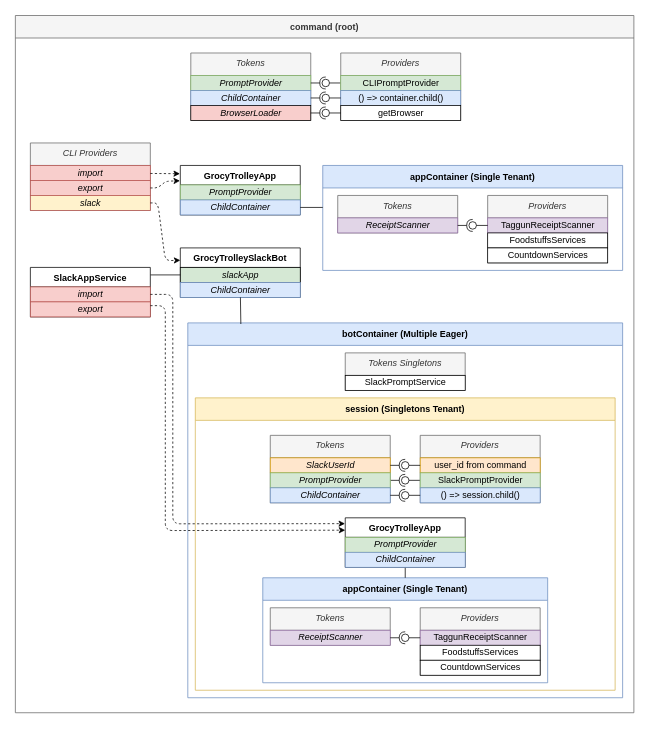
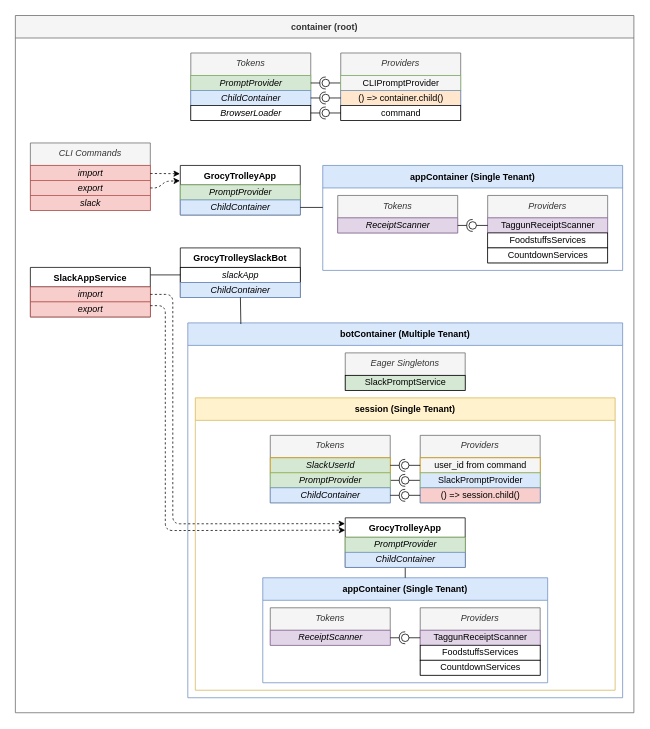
- <mxCell id="2" value="command (root)" style="swimlane;fontSize=12;movable=1;resizable=1;rotatable=1;deletable=1;editable=1;connectable=1;startSize=30;fillColor=#f5f5f5;strokeColor=#666666;fontColor=#333333;" parent="1" vertex="1"><mxGeometry width="825" height="930" as="geometry" x="20" y="20" /></mxCell>
+ <mxCell id="2" value="container (root)" style="swimlane;fontSize=12;movable=1;resizable=1;rotatable=1;deletable=1;editable=1;connectable=1;startSize=30;fillColor=#f5f5f5;strokeColor=#666666;fontColor=#333333;" parent="1" vertex="1"><mxGeometry width="825" height="930" as="geometry" x="20" y="20" /></mxCell>
- <mxCell id="47" value="&lt;span style=&quot;text-align: left&quot;&gt;CLIPromptProvider&lt;/span&gt;" style="html=1;fontSize=12;fillColor=#d5e8d4;strokeColor=#82b366;" vertex="1" parent="46"><mxGeometry y="30" width="160" height="20" as="geometry" /></mxCell>
+ <mxCell id="47" value="&lt;span style=&quot;text-align: left&quot;&gt;CLIPromptProvider&lt;/span&gt;" style="html=1;fontSize=12;fillColor=#f5f5f5;strokeColor=#82b366;" vertex="1" parent="46"><mxGeometry y="30" width="160" height="20" as="geometry" /></mxCell>
- <mxCell id="48" value="&lt;span style=&quot;text-align: left&quot;&gt;() =&amp;gt; container.child()&lt;/span&gt;" style="html=1;fontSize=12;fillColor=#dae8fc;strokeColor=#6c8ebf;" vertex="1" parent="46"><mxGeometry y="50" width="160" height="20" as="geometry" /></mxCell>
+ <mxCell id="48" value="&lt;span style=&quot;text-align: left&quot;&gt;() =&amp;gt; container.child()&lt;/span&gt;" style="html=1;fontSize=12;fillColor=#ffe6cc;strokeColor=#6c8ebf;" vertex="1" parent="46"><mxGeometry y="50" width="160" height="20" as="geometry" /></mxCell>
- <mxCell id="41" value="&lt;span style=&quot;font-style: italic ; text-align: left&quot;&gt;BrowserLoader&lt;/span&gt;" style="html=1;fontSize=12;fillColor=#f8cecc;" vertex="1" parent="38"><mxGeometry y="70" width="160" height="20" as="geometry" /></mxCell>
+ <mxCell id="41" value="&lt;span style=&quot;font-style: italic ; text-align: left&quot;&gt;BrowserLoader&lt;/span&gt;" style="html=1;fontSize=12;" vertex="1" parent="38"><mxGeometry y="70" width="160" height="20" as="geometry" /></mxCell>
- <mxCell id="49" value="&lt;span style=&quot;text-align: left&quot;&gt;getBrowser&lt;/span&gt;" style="html=1;fontSize=12;" vertex="1" parent="46"><mxGeometry y="70" width="160" height="20" as="geometry" /></mxCell>
+ <mxCell id="49" value="&lt;span style=&quot;text-align: left&quot;&gt;command&lt;/span&gt;" style="html=1;fontSize=12;" vertex="1" parent="46"><mxGeometry y="70" width="160" height="20" as="geometry" /></mxCell>
- <mxCell id="61" value="CLI Providers" style="swimlane;fontStyle=2;align=center;verticalAlign=top;childLayout=stackLayout;horizontal=1;startSize=30;horizontalStack=0;resizeParent=1;resizeParentMax=0;resizeLast=0;collapsible=1;marginBottom=0;fontSize=12;movable=1;resizable=1;rotatable=1;deletable=1;editable=1;connectable=1;fillColor=#f5f5f5;strokeColor=#666666;fontColor=#333333;" vertex="1" parent="2"><mxGeometry x="20" y="170" width="160" height="90" as="geometry" /></mxCell>
+ <mxCell id="61" value="CLI Commands" style="swimlane;fontStyle=2;align=center;verticalAlign=top;childLayout=stackLayout;horizontal=1;startSize=30;horizontalStack=0;resizeParent=1;resizeParentMax=0;resizeLast=0;collapsible=1;marginBottom=0;fontSize=12;movable=1;resizable=1;rotatable=1;deletable=1;editable=1;connectable=1;fillColor=#f5f5f5;strokeColor=#666666;fontColor=#333333;" vertex="1" parent="2"><mxGeometry x="20" y="170" width="160" height="90" as="geometry" /></mxCell>
- <mxCell id="64" value="&lt;div style=&quot;text-align: left&quot;&gt;&lt;span&gt;&lt;i&gt;slack&lt;/i&gt;&lt;/span&gt;&lt;/div&gt;" style="html=1;fontSize=12;fillColor=#fff2cc;strokeColor=#b85450;" vertex="1" parent="61"><mxGeometry y="70" width="160" height="20" as="geometry" /></mxCell>
+ <mxCell id="64" value="&lt;div style=&quot;text-align: left&quot;&gt;&lt;span&gt;&lt;i&gt;slack&lt;/i&gt;&lt;/span&gt;&lt;/div&gt;" style="html=1;fontSize=12;fillColor=#f8cecc;strokeColor=#b85450;" vertex="1" parent="61"><mxGeometry y="70" width="160" height="20" as="geometry" /></mxCell>
- <mxCell id="70" style="edgeStyle=none;html=1;entryX=0;entryY=0.25;entryDx=0;entryDy=0;fontSize=12;exitX=1;exitY=0.5;exitDx=0;exitDy=0;dashed=1;" edge="1" parent="2" source="64" target="65"><mxGeometry relative="1" as="geometry"><Array as="points"><mxPoint x="190" y="250" /><mxPoint x="200" y="327" /></Array></mxGeometry></mxCell>
- <mxCell id="66" value="&lt;div style=&quot;text-align: left&quot;&gt;&lt;span&gt;&lt;i&gt;slackApp&lt;/i&gt;&lt;/span&gt;&lt;/div&gt;" style="html=1;fontSize=12;fillColor=#d5e8d4;" vertex="1" parent="65"><mxGeometry y="26" width="160" height="20" as="geometry" /></mxCell>
+ <mxCell id="66" value="&lt;div style=&quot;text-align: left&quot;&gt;&lt;span&gt;&lt;i&gt;slackApp&lt;/i&gt;&lt;/span&gt;&lt;/div&gt;" style="html=1;fontSize=12;" vertex="1" parent="65"><mxGeometry y="26" width="160" height="20" as="geometry" /></mxCell>
- <mxCell id="3" value="botContainer (Multiple Eager)" style="swimlane;fontSize=12;startSize=30;movable=1;resizable=1;rotatable=1;deletable=1;editable=1;connectable=1;fillColor=#dae8fc;strokeColor=#6c8ebf;" parent="2" vertex="1"><mxGeometry x="230" y="410" width="580" height="500" as="geometry" /></mxCell>
+ <mxCell id="3" value="botContainer (Multiple Tenant)" style="swimlane;fontSize=12;startSize=30;movable=1;resizable=1;rotatable=1;deletable=1;editable=1;connectable=1;fillColor=#dae8fc;strokeColor=#6c8ebf;" parent="2" vertex="1"><mxGeometry x="230" y="410" width="580" height="500" as="geometry" /></mxCell>
- <mxCell id="36" value="Tokens Singletons" style="swimlane;fontStyle=2;align=center;verticalAlign=top;childLayout=stackLayout;horizontal=1;startSize=30;horizontalStack=0;resizeParent=1;resizeParentMax=0;resizeLast=0;collapsible=1;marginBottom=0;fontSize=12;fillColor=#f5f5f5;fontColor=#333333;strokeColor=#666666;" vertex="1" parent="3"><mxGeometry x="210" y="40" width="160" height="50" as="geometry" /></mxCell>
+ <mxCell id="36" value="Eager Singletons" style="swimlane;fontStyle=2;align=center;verticalAlign=top;childLayout=stackLayout;horizontal=1;startSize=30;horizontalStack=0;resizeParent=1;resizeParentMax=0;resizeLast=0;collapsible=1;marginBottom=0;fontSize=12;fillColor=#f5f5f5;fontColor=#333333;strokeColor=#666666;" vertex="1" parent="3"><mxGeometry x="210" y="40" width="160" height="50" as="geometry" /></mxCell>
- <mxCell id="37" value="&lt;div style=&quot;text-align: left&quot;&gt;&lt;span&gt;SlackPromptService&lt;/span&gt;&lt;/div&gt;" style="html=1;fontSize=12;" vertex="1" parent="36"><mxGeometry y="30" width="160" height="20" as="geometry" /></mxCell>
+ <mxCell id="37" value="&lt;div style=&quot;text-align: left&quot;&gt;&lt;span&gt;SlackPromptService&lt;/span&gt;&lt;/div&gt;" style="html=1;fontSize=12;fillColor=#d5e8d4;" vertex="1" parent="36"><mxGeometry y="30" width="160" height="20" as="geometry" /></mxCell>
- <mxCell id="8" value="session (Singletons Tenant)" style="swimlane;fontSize=12;startSize=30;fillColor=#fff2cc;strokeColor=#d6b656;" vertex="1" parent="3"><mxGeometry x="10" y="100" width="560" height="390" as="geometry" /></mxCell>
+ <mxCell id="8" value="session (Single Tenant)" style="swimlane;fontSize=12;startSize=30;fillColor=#fff2cc;strokeColor=#d6b656;" vertex="1" parent="3"><mxGeometry x="10" y="100" width="560" height="390" as="geometry" /></mxCell>
- <mxCell id="14" value="&lt;span style=&quot;font-style: italic ; text-align: left&quot;&gt;SlackUserId&lt;/span&gt;" style="html=1;fontSize=12;fillColor=#ffe6cc;strokeColor=#d79b00;" vertex="1" parent="13"><mxGeometry y="30" width="160" height="20" as="geometry" /></mxCell>
+ <mxCell id="14" value="&lt;span style=&quot;font-style: italic ; text-align: left&quot;&gt;SlackUserId&lt;/span&gt;" style="html=1;fontSize=12;fillColor=#d5e8d4;strokeColor=#d79b00;" vertex="1" parent="13"><mxGeometry y="30" width="160" height="20" as="geometry" /></mxCell>
- <mxCell id="10" value="user_id from command" style="html=1;fontSize=12;fillColor=#ffe6cc;strokeColor=#d79b00;" vertex="1" parent="9"><mxGeometry y="30" width="160" height="20" as="geometry" /></mxCell>
+ <mxCell id="10" value="user_id from command" style="html=1;fontSize=12;fillColor=#f5f5f5;strokeColor=#d79b00;" vertex="1" parent="9"><mxGeometry y="30" width="160" height="20" as="geometry" /></mxCell>
- <mxCell id="11" value="&lt;div style=&quot;text-align: left&quot;&gt;&lt;span&gt;SlackPromptProvider&lt;/span&gt;&lt;/div&gt;" style="html=1;fontSize=12;fillColor=#d5e8d4;strokeColor=#82b366;" vertex="1" parent="9"><mxGeometry y="50" width="160" height="20" as="geometry" /></mxCell>
+ <mxCell id="11" value="&lt;div style=&quot;text-align: left&quot;&gt;&lt;span&gt;SlackPromptProvider&lt;/span&gt;&lt;/div&gt;" style="html=1;fontSize=12;fillColor=#dae8fc;strokeColor=#82b366;" vertex="1" parent="9"><mxGeometry y="50" width="160" height="20" as="geometry" /></mxCell>
- <mxCell id="12" value="&lt;div style=&quot;text-align: left&quot;&gt;&lt;span&gt;() =&amp;gt; session.child()&lt;/span&gt;&lt;/div&gt;" style="html=1;fontSize=12;fillColor=#dae8fc;strokeColor=#6c8ebf;" vertex="1" parent="9"><mxGeometry y="70" width="160" height="20" as="geometry" /></mxCell>
+ <mxCell id="12" value="&lt;div style=&quot;text-align: left&quot;&gt;&lt;span&gt;() =&amp;gt; session.child()&lt;/span&gt;&lt;/div&gt;" style="html=1;fontSize=12;fillColor=#f8cecc;strokeColor=#6c8ebf;" vertex="1" parent="9"><mxGeometry y="70" width="160" height="20" as="geometry" /></mxCell>
